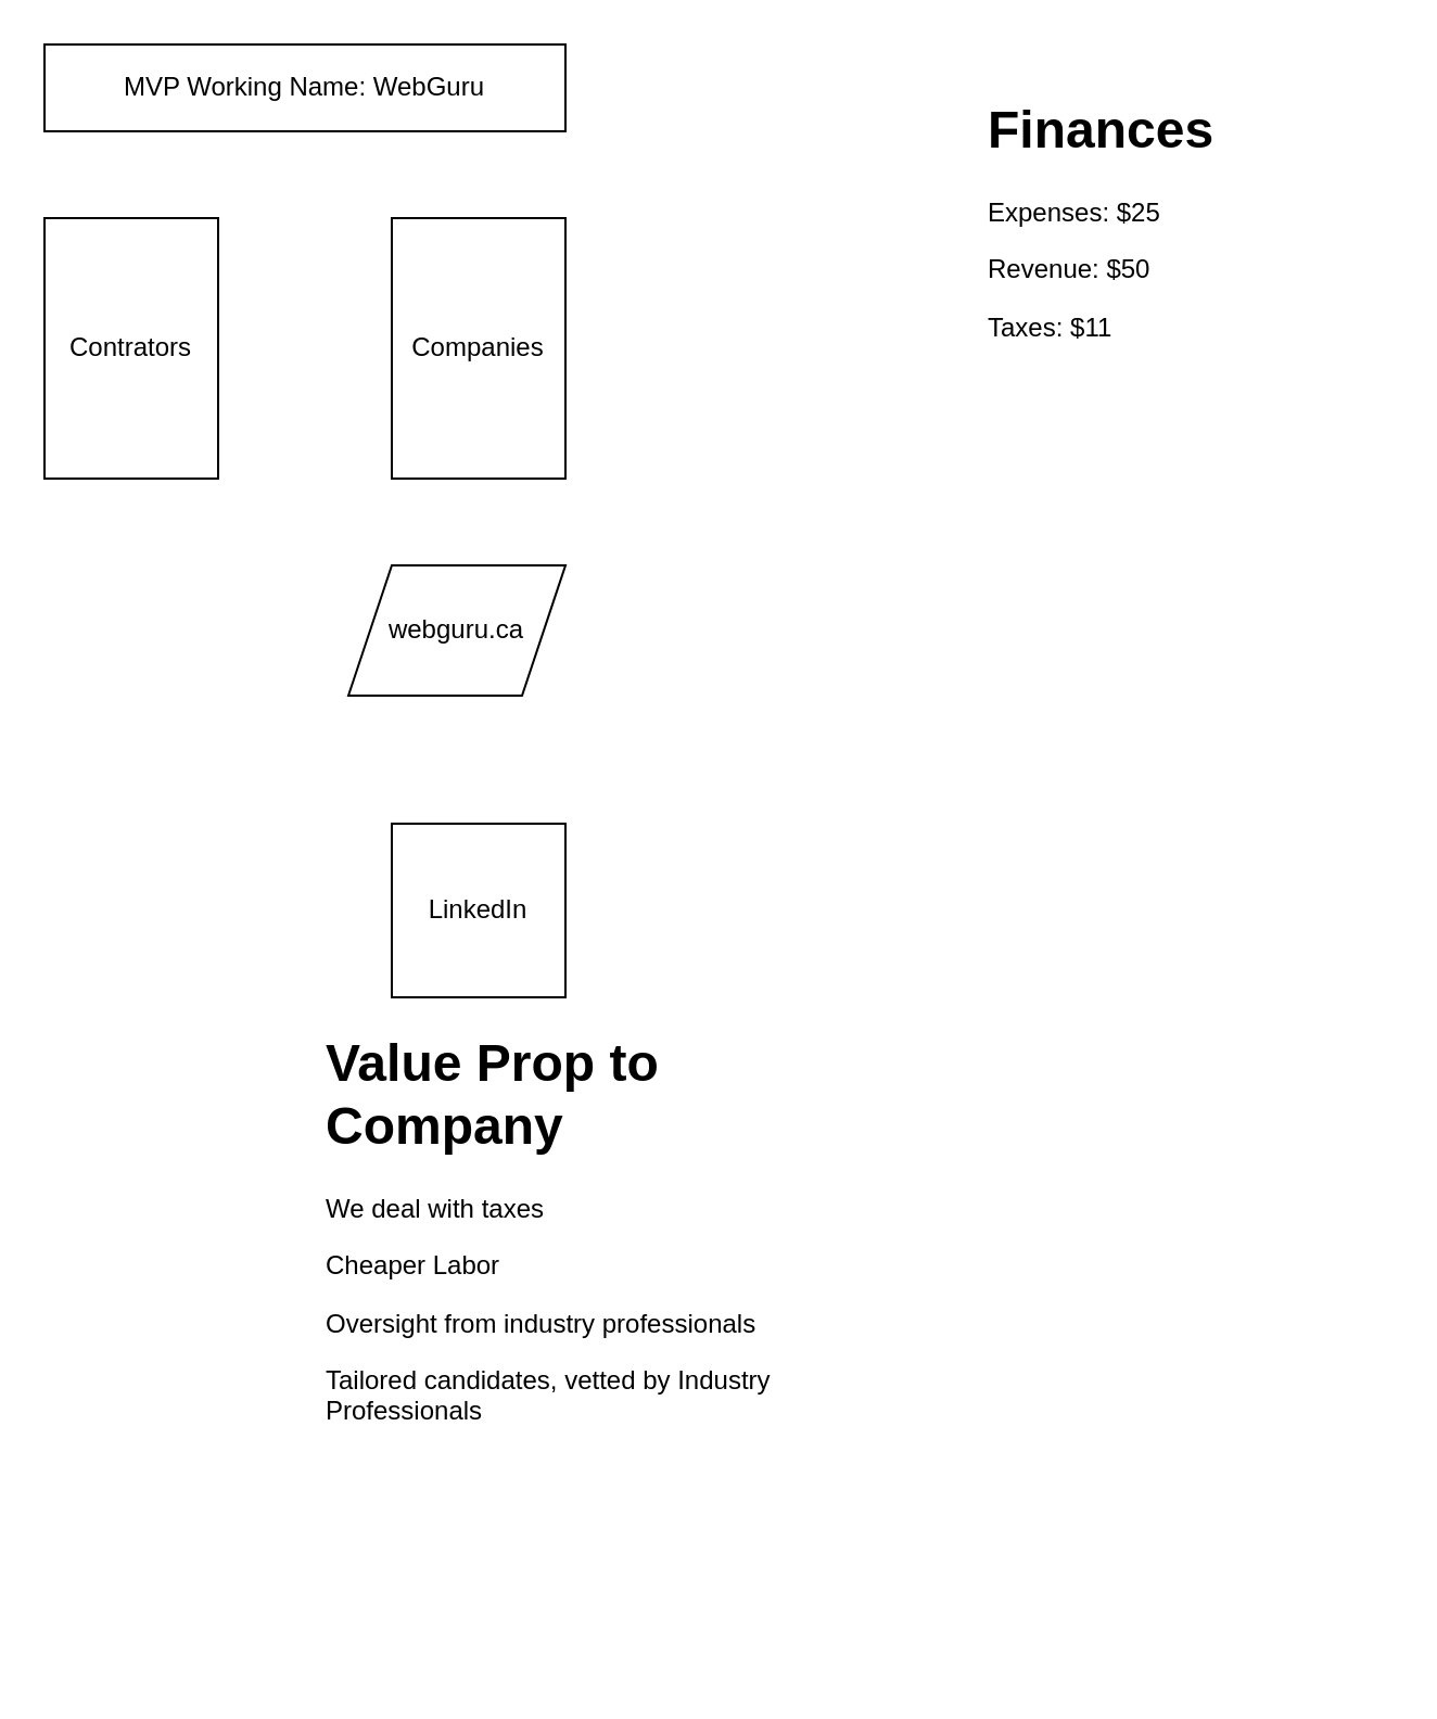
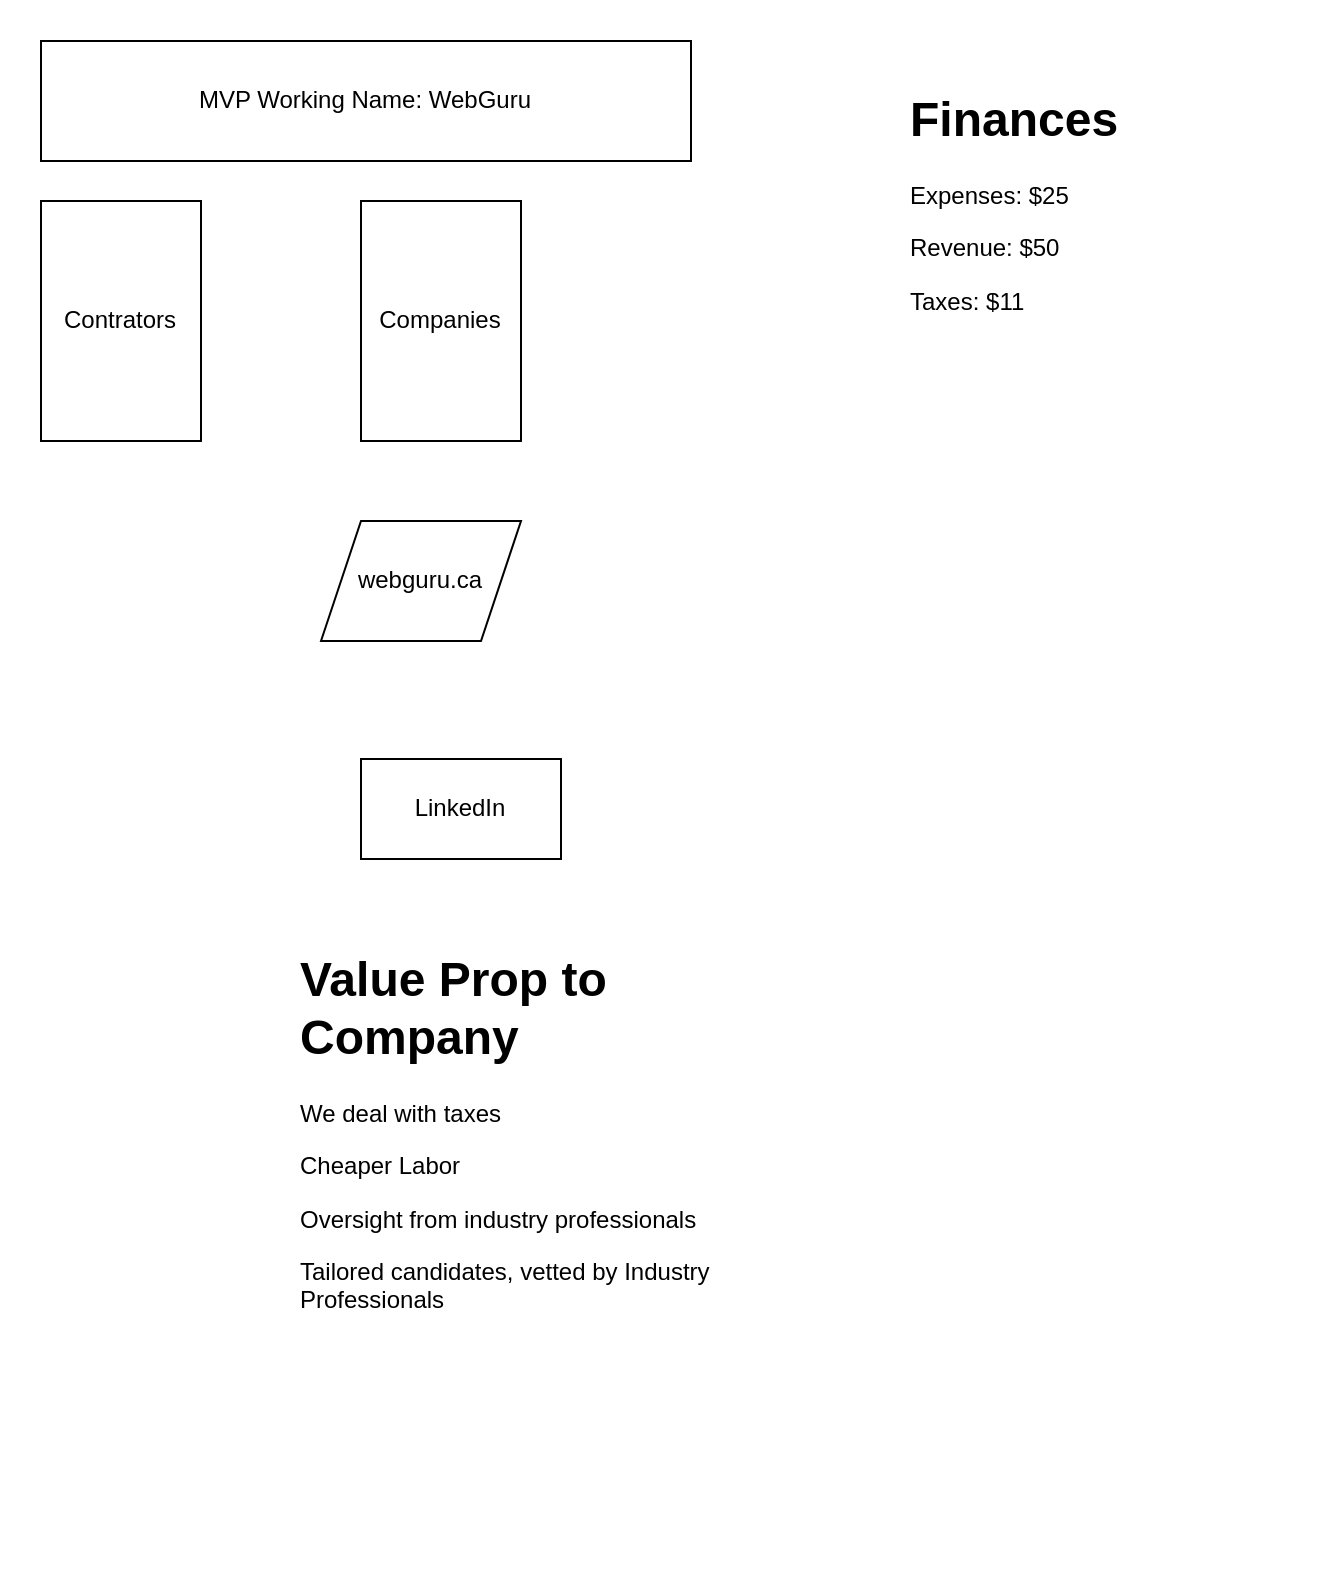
- <mxCell id="2" value="MVP Working Name: WebGuru" style="rounded=0;whiteSpace=wrap;html=1;" vertex="1" parent="1"><mxGeometry x="20" y="20" width="240" height="40" as="geometry" /></mxCell>
+ <mxCell id="2" value="MVP Working Name: WebGuru" style="rounded=0;whiteSpace=wrap;html=1;" vertex="1" parent="1"><mxGeometry x="20" y="20" width="325" height="60" as="geometry" /></mxCell>
- <mxCell id="5" value="LinkedIn" style="whiteSpace=wrap;html=1;aspect=fixed;" vertex="1" parent="1"><mxGeometry x="180" y="379" width="80" height="80" as="geometry" /></mxCell>
+ <mxCell id="5" value="LinkedIn" style="whiteSpace=wrap;html=1;aspect=fixed;" vertex="1" parent="1"><mxGeometry x="180" y="379" width="100" height="50" as="geometry" /></mxCell>
